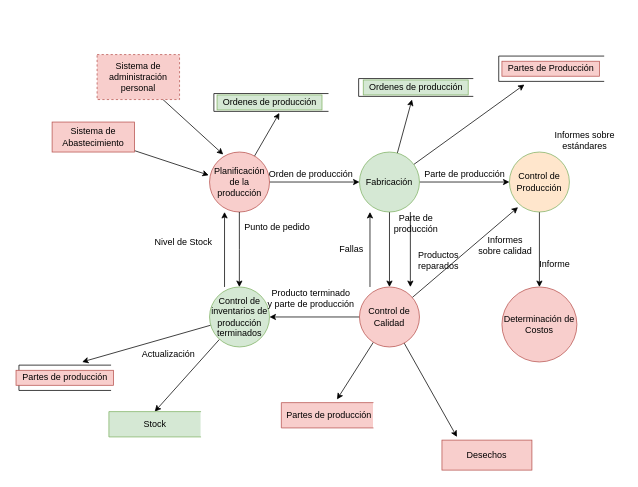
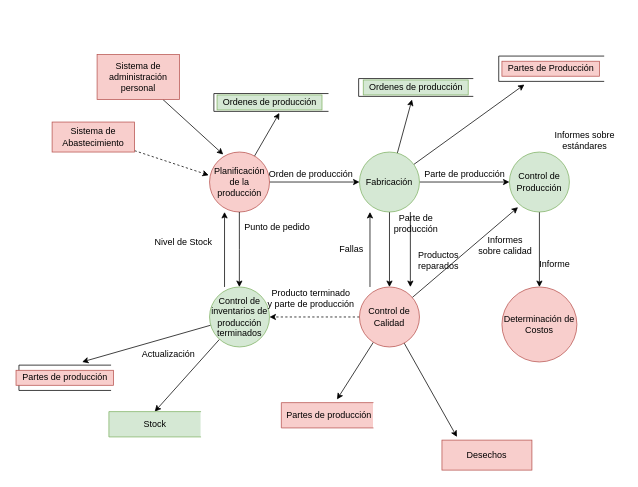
- <mxCell id="26" value="Sistema de administración personal" style="rounded=0;whiteSpace=wrap;html=1;fillColor=#f8cecc;strokeColor=#b85450;dashed=1;" parent="1" vertex="1"><mxGeometry x="129" y="72" width="110" height="60" as="geometry" /></mxCell>
+ <mxCell id="26" value="Sistema de administración personal" style="rounded=0;whiteSpace=wrap;html=1;fillColor=#f8cecc;strokeColor=#b85450;" parent="1" vertex="1"><mxGeometry x="129" y="72" width="110" height="60" as="geometry" /></mxCell>
- <mxCell id="27" style="edgeStyle=none;rounded=0;orthogonalLoop=1;jettySize=auto;html=1;entryX=-0.013;entryY=0.386;entryDx=0;entryDy=0;entryPerimeter=0;" parent="1" source="28" target="4" edge="1"><mxGeometry relative="1" as="geometry" /></mxCell>
+ <mxCell id="27" style="edgeStyle=none;rounded=0;orthogonalLoop=1;jettySize=auto;html=1;entryX=-0.013;entryY=0.386;entryDx=0;entryDy=0;entryPerimeter=0;dashed=1;" parent="1" source="28" target="4" edge="1"><mxGeometry relative="1" as="geometry" /></mxCell>
- <mxCell id="19" value="Control de Producción" style="ellipse;whiteSpace=wrap;html=1;aspect=fixed;fillColor=#ffe6cc;strokeColor=#82b366;" parent="1" vertex="1"><mxGeometry x="679" y="202" width="80" height="80" as="geometry" /></mxCell>
+ <mxCell id="19" value="Control de Producción" style="ellipse;whiteSpace=wrap;html=1;aspect=fixed;fillColor=#d5e8d4;strokeColor=#82b366;" parent="1" vertex="1"><mxGeometry x="679" y="202" width="80" height="80" as="geometry" /></mxCell>
- <mxCell id="14" style="edgeStyle=none;rounded=0;orthogonalLoop=1;jettySize=auto;html=1;entryX=1;entryY=0.5;entryDx=0;entryDy=0;" parent="1" source="17" target="12" edge="1"><mxGeometry relative="1" as="geometry" /></mxCell>
+ <mxCell id="14" style="edgeStyle=none;rounded=0;orthogonalLoop=1;jettySize=auto;html=1;entryX=1;entryY=0.5;entryDx=0;entryDy=0;dashed=1;" parent="1" source="17" target="12" edge="1"><mxGeometry relative="1" as="geometry" /></mxCell>
